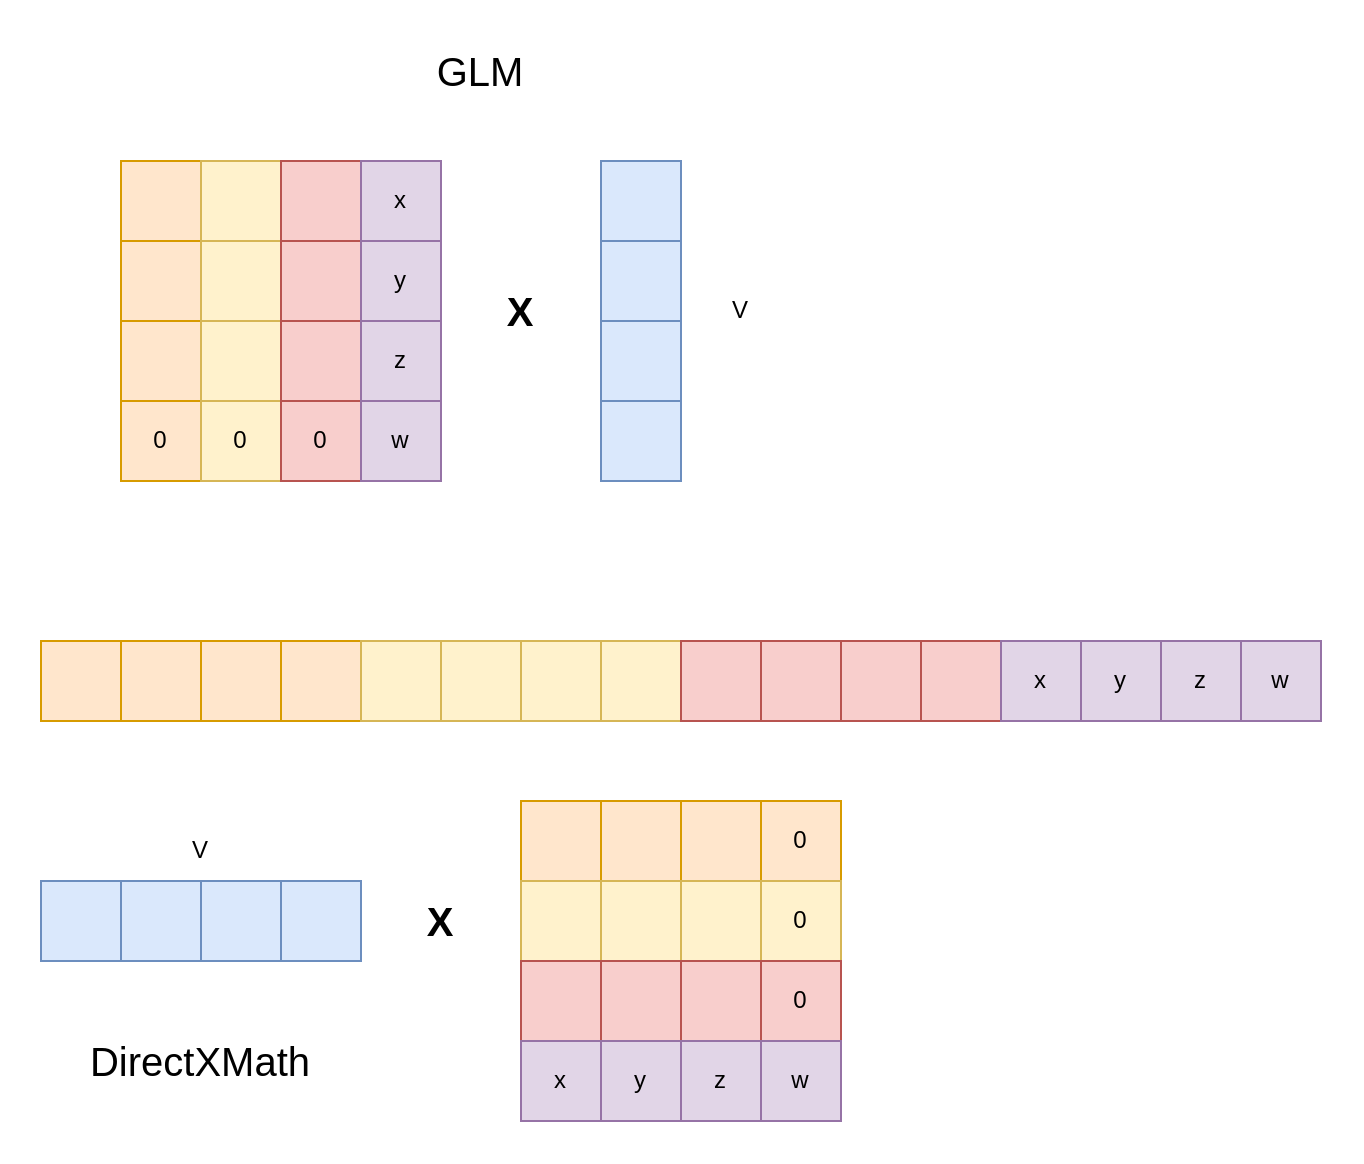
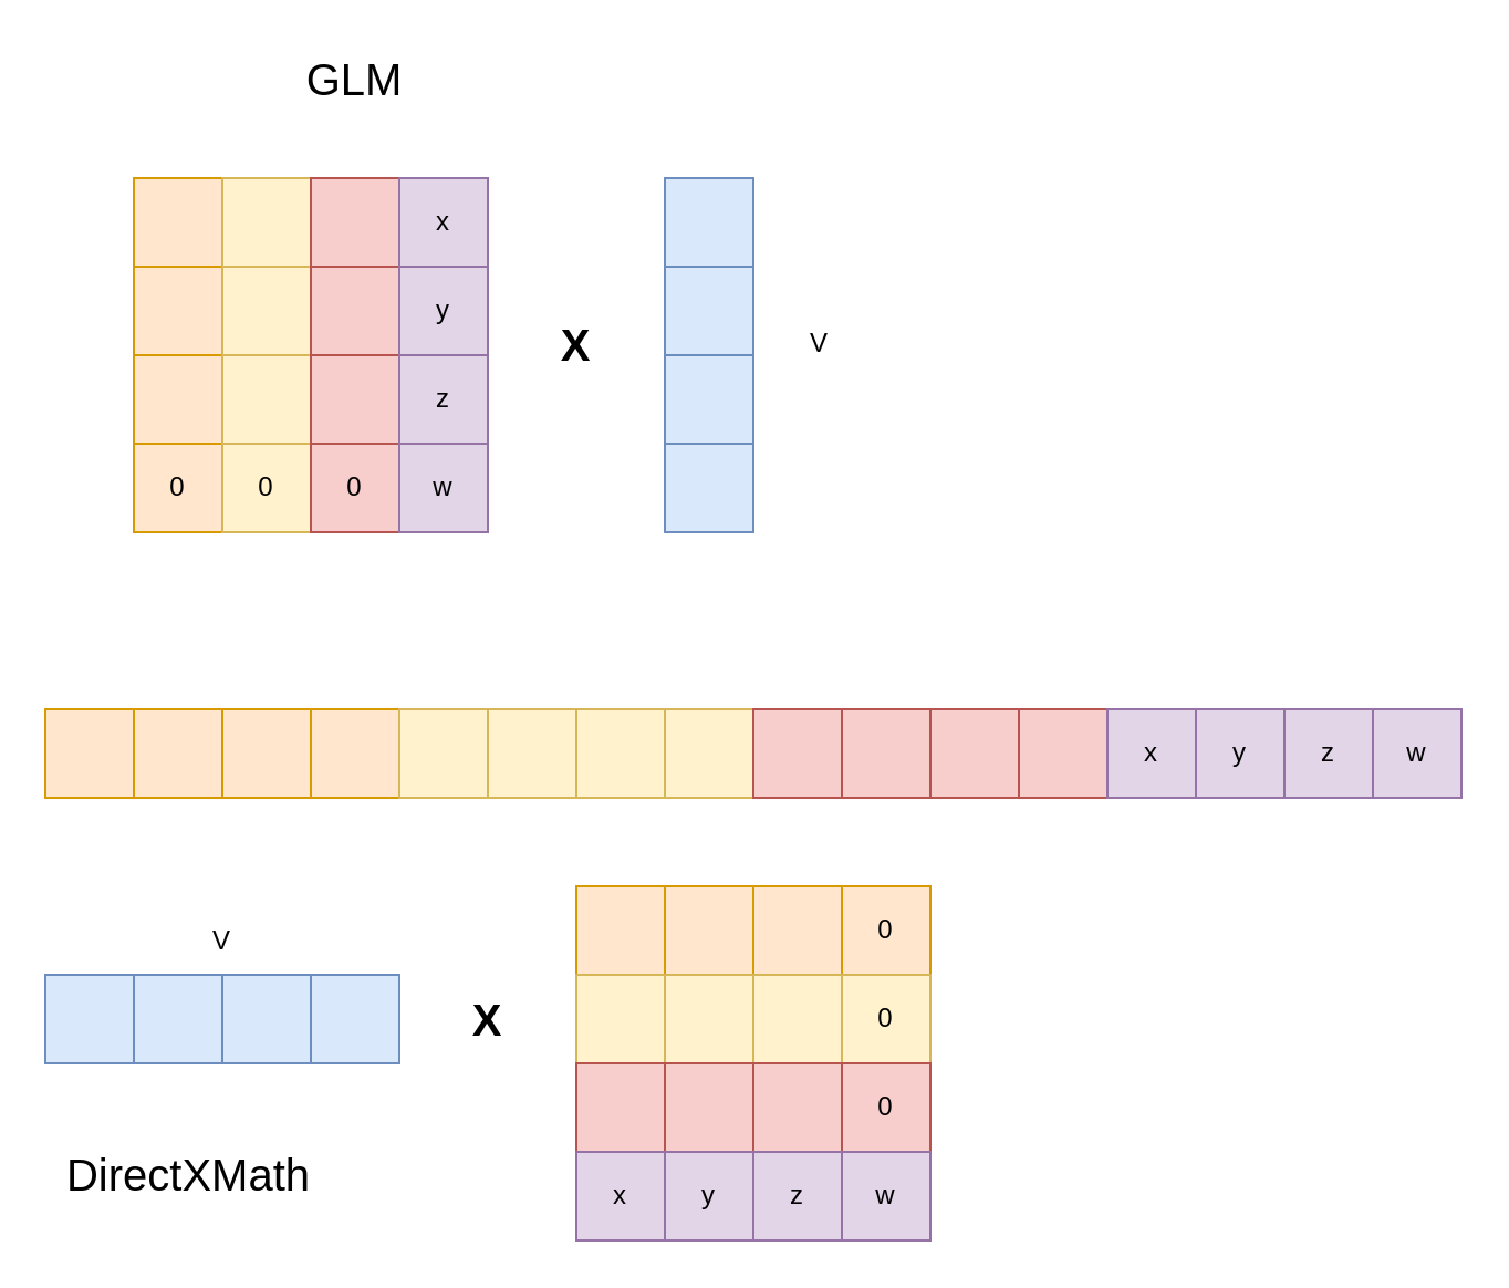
- <mxCell id="64" value="GLM" style="text;html=1;strokeColor=none;fillColor=none;align=center;verticalAlign=middle;whiteSpace=wrap;rounded=0;fontSize=20;" vertex="1" parent="1"><mxGeometry x="195" y="20" width="90" height="30" as="geometry" /></mxCell>
+ <mxCell id="64" value="GLM" style="text;html=1;strokeColor=none;fillColor=none;align=center;verticalAlign=middle;whiteSpace=wrap;rounded=0;fontSize=20;" vertex="1" parent="1"><mxGeometry x="115" y="20" width="90" height="30" as="geometry" /></mxCell>
- <mxCell id="42" value="DirectXMath" style="text;html=1;strokeColor=none;fillColor=none;align=center;verticalAlign=middle;whiteSpace=wrap;rounded=0;fontSize=20;" vertex="1" parent="1"><mxGeometry x="35" y="515" width="130" height="30" as="geometry" /></mxCell>
+ <mxCell id="42" value="DirectXMath" style="text;html=1;strokeColor=none;fillColor=none;align=center;verticalAlign=middle;whiteSpace=wrap;rounded=0;fontSize=20;" vertex="1" parent="1"><mxGeometry x="20" y="515" width="130" height="30" as="geometry" /></mxCell>
